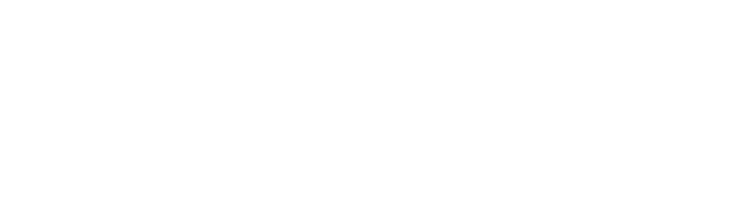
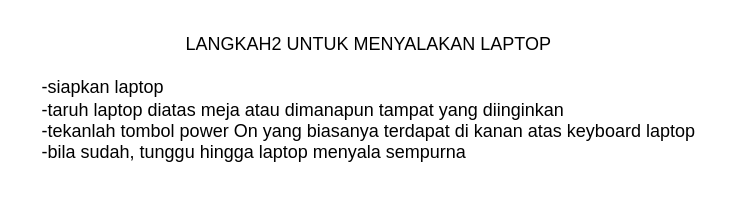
+ <mxCell id="2" value="LANGKAH2 UNTUK MENYALAKAN LAPTOP&lt;br&gt;&lt;br&gt;&lt;div style=&quot;text-align: left&quot;&gt;&lt;span&gt;-siapkan laptop&lt;/span&gt;&lt;/div&gt;&lt;div style=&quot;text-align: left&quot;&gt;&lt;span&gt;-taruh laptop diatas meja atau dimanapun tampat yang diinginkan&lt;/span&gt;&lt;/div&gt;&lt;div style=&quot;text-align: left&quot;&gt;&lt;span&gt;-tekanlah tombol power On yang biasanya terdapat di kanan atas keyboard laptop&lt;/span&gt;&lt;/div&gt;&lt;div style=&quot;text-align: left&quot;&gt;&lt;span&gt;-bila sudah, tunggu hingga laptop menyala sempurna&lt;/span&gt;&lt;/div&gt;" style="text;html=1;align=center;verticalAlign=middle;resizable=0;points=[];autosize=1;strokeColor=none;fillColor=none;" vertex="1" parent="1"><mxGeometry x="20" y="20" width="450" height="90" as="geometry" /></mxCell>
